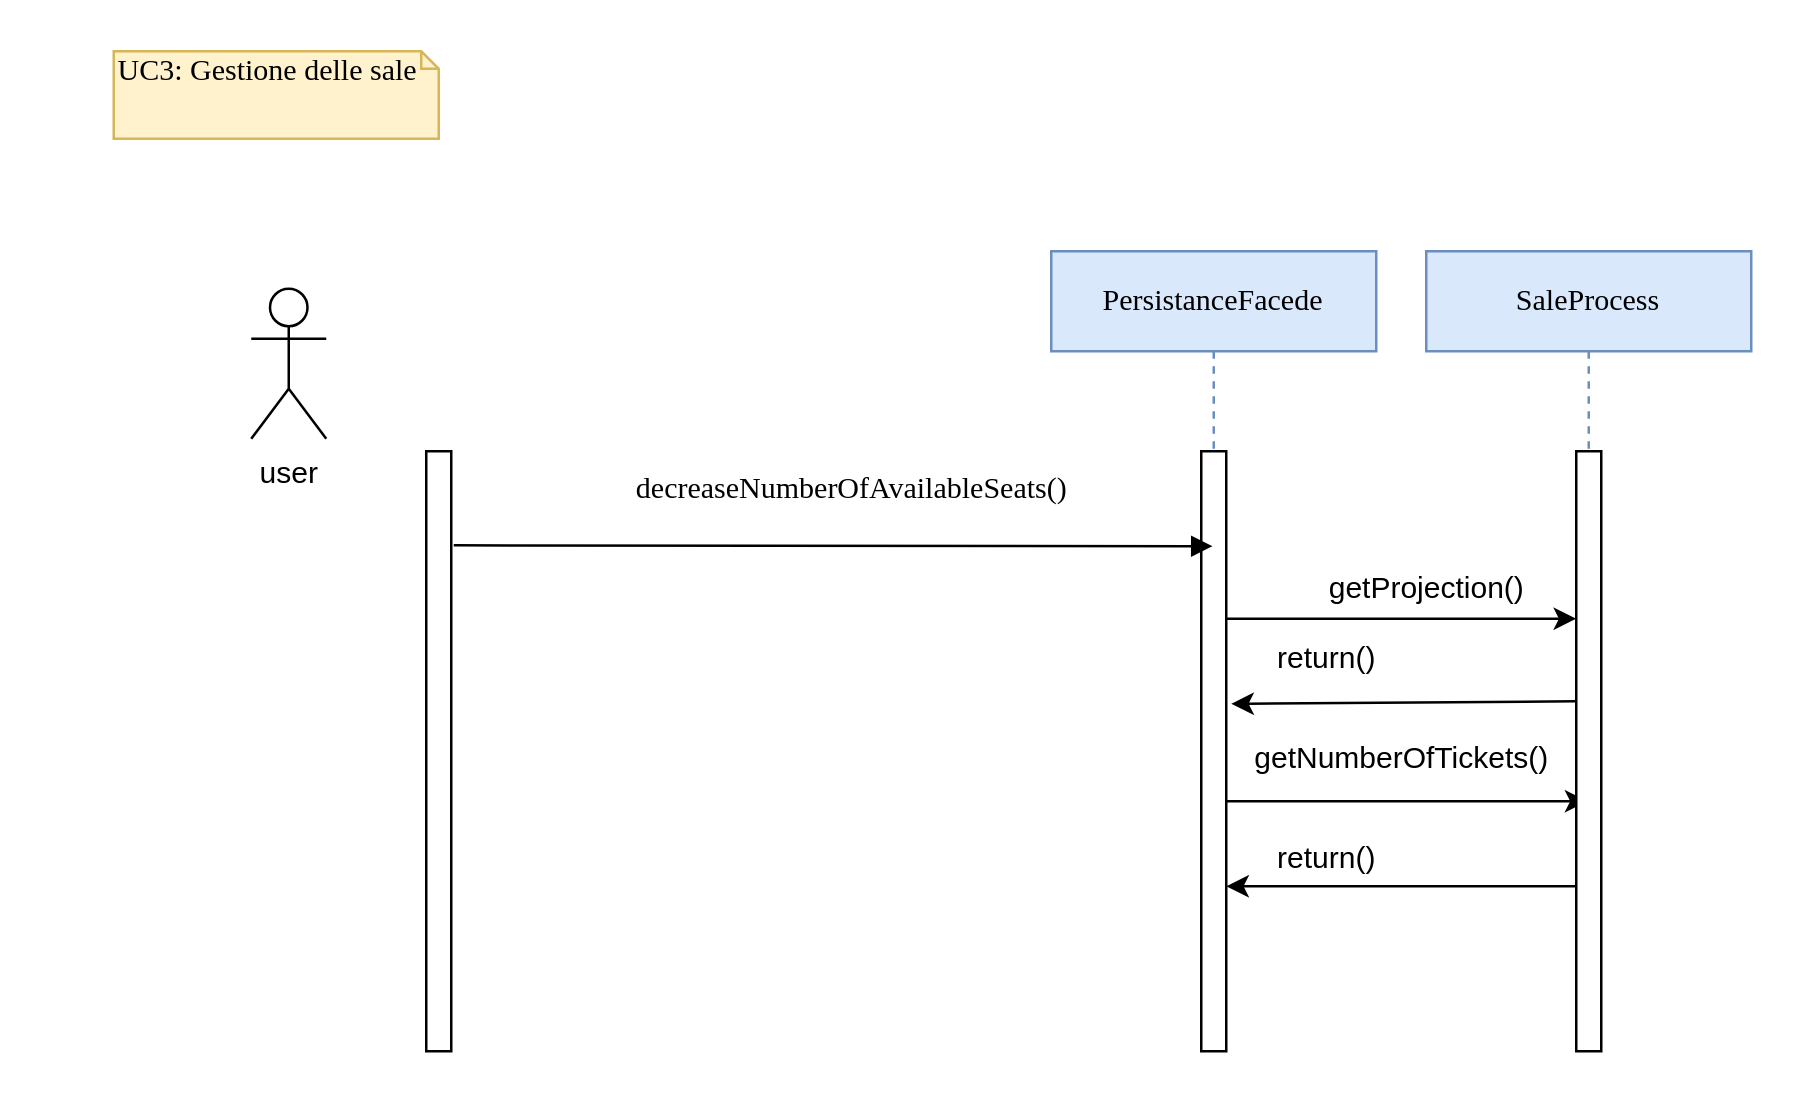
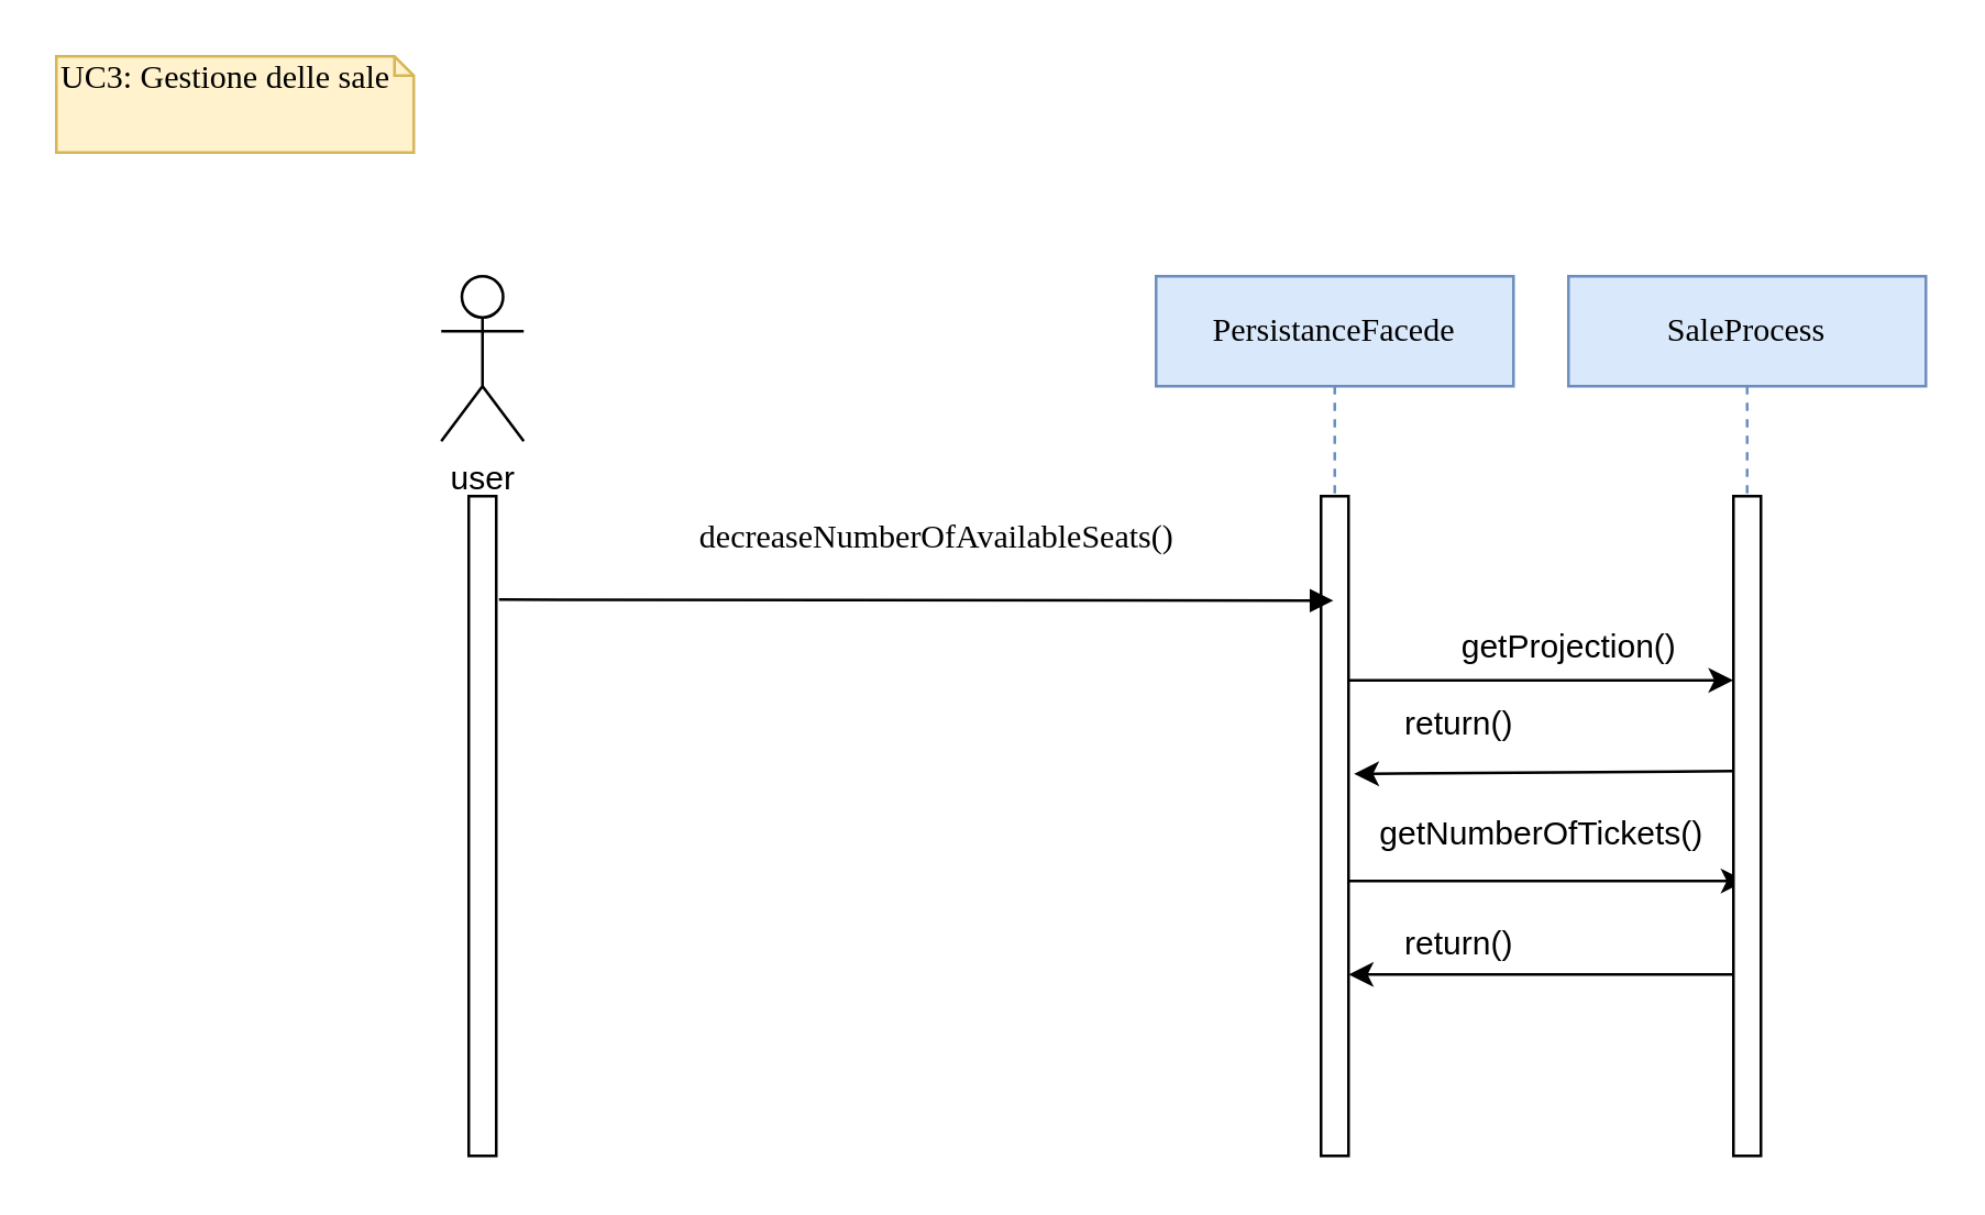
- <mxCell id="6" value="UC3: Gestione delle sale" style="shape=note;whiteSpace=wrap;html=1;size=7;verticalAlign=top;align=left;spacingTop=-6;rounded=0;shadow=0;comic=0;labelBackgroundColor=none;strokeWidth=1;fontFamily=Verdana;fontSize=12;fillColor=#fff2cc;strokeColor=#d6b656;" parent="1" vertex="1"><mxGeometry x="45" y="20" width="130" height="35" as="geometry" /></mxCell>
+ <mxCell id="6" value="UC3: Gestione delle sale" style="shape=note;whiteSpace=wrap;html=1;size=7;verticalAlign=top;align=left;spacingTop=-6;rounded=0;shadow=0;comic=0;labelBackgroundColor=none;strokeWidth=1;fontFamily=Verdana;fontSize=12;fillColor=#fff2cc;strokeColor=#d6b656;" parent="1" vertex="1"><mxGeometry width="130" height="35" as="geometry" x="20" y="20" /></mxCell>
- <mxCell id="9" value="user" style="shape=umlActor;verticalLabelPosition=bottom;verticalAlign=top;html=1;outlineConnect=0;" parent="1" vertex="1"><mxGeometry x="100" y="115" width="30" height="60" as="geometry" /></mxCell>
+ <mxCell id="9" value="user" style="shape=umlActor;verticalLabelPosition=bottom;verticalAlign=top;html=1;outlineConnect=0;" parent="1" vertex="1"><mxGeometry x="160" y="100" width="30" height="60" as="geometry" /></mxCell>
